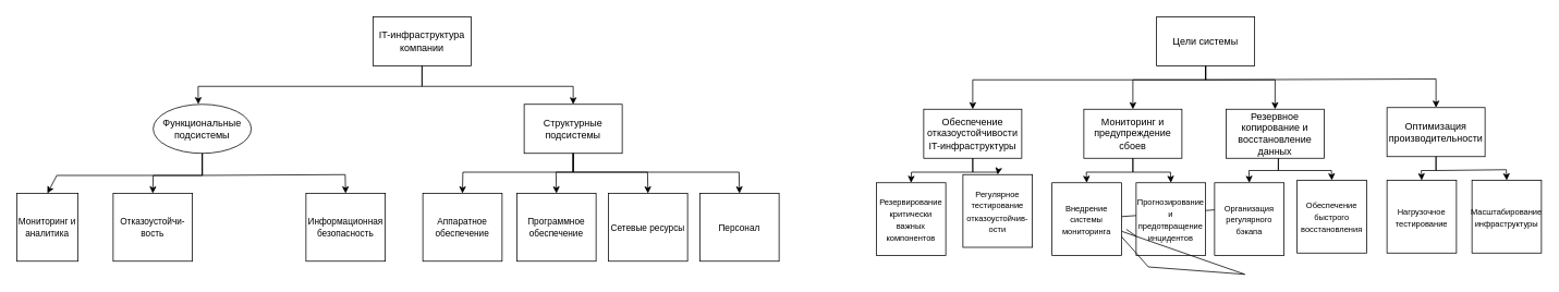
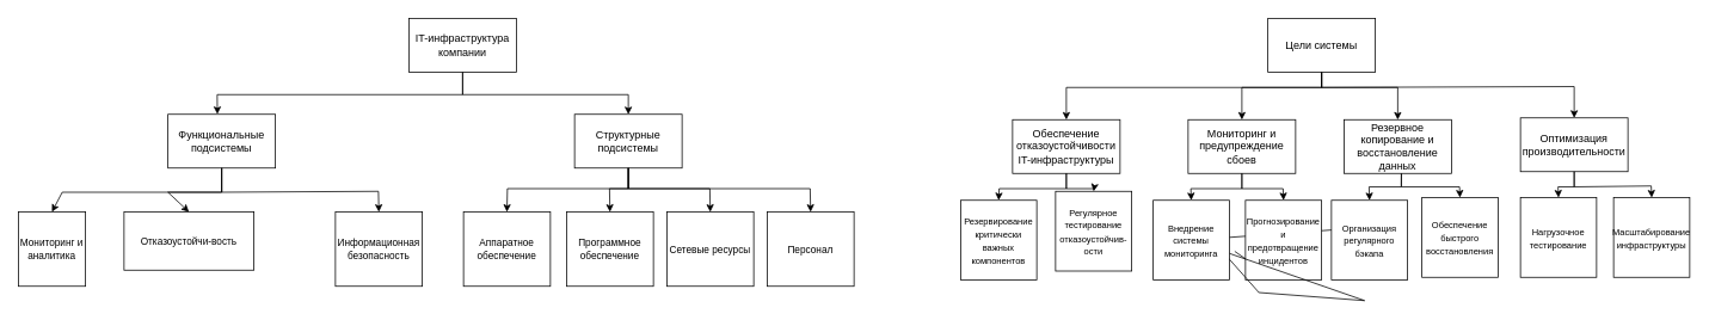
- <mxCell id="32" value="&lt;font style=&quot;color: light-dark(rgb(0, 0, 0), rgb(0, 0, 0));&quot;&gt;Функциональные подсистемы&lt;/font&gt;" style="ellipse;whiteSpace=wrap;html=1;fillColor=light-dark(#FFFFFF,#FFFFFF);strokeColor=light-dark(#000000,#000000);" vertex="1" parent="1"><mxGeometry x="187" y="127" width="120" height="60" as="geometry" /></mxCell>
+ <mxCell id="32" value="&lt;font style=&quot;color: light-dark(rgb(0, 0, 0), rgb(0, 0, 0));&quot;&gt;Функциональные подсистемы&lt;/font&gt;" style="rounded=0;whiteSpace=wrap;html=1;fillColor=light-dark(#FFFFFF,#FFFFFF);strokeColor=light-dark(#000000,#000000);" vertex="1" parent="1"><mxGeometry x="187" y="127" width="120" height="60" as="geometry" /></mxCell>
- <mxCell id="35" value="&lt;font style=&quot;color: light-dark(rgb(0, 0, 0), rgb(0, 0, 0));&quot;&gt;Отказоустойчи-вость&lt;/font&gt;" style="rounded=0;whiteSpace=wrap;html=1;fillColor=light-dark(#FFFFFF,#FFFFFF);strokeColor=light-dark(#000000,#000000);fontSize=11;" vertex="1" parent="1"><mxGeometry x="138" y="236" width="97" height="83" as="geometry" /></mxCell>
+ <mxCell id="35" value="&lt;font style=&quot;color: light-dark(rgb(0, 0, 0), rgb(0, 0, 0));&quot;&gt;Отказоустойчи-вость&lt;/font&gt;" style="rounded=0;whiteSpace=wrap;html=1;fillColor=light-dark(#FFFFFF,#FFFFFF);strokeColor=light-dark(#000000,#000000);fontSize=11;" vertex="1" parent="1"><mxGeometry x="138" y="236" width="145" height="65" as="geometry" /></mxCell>
